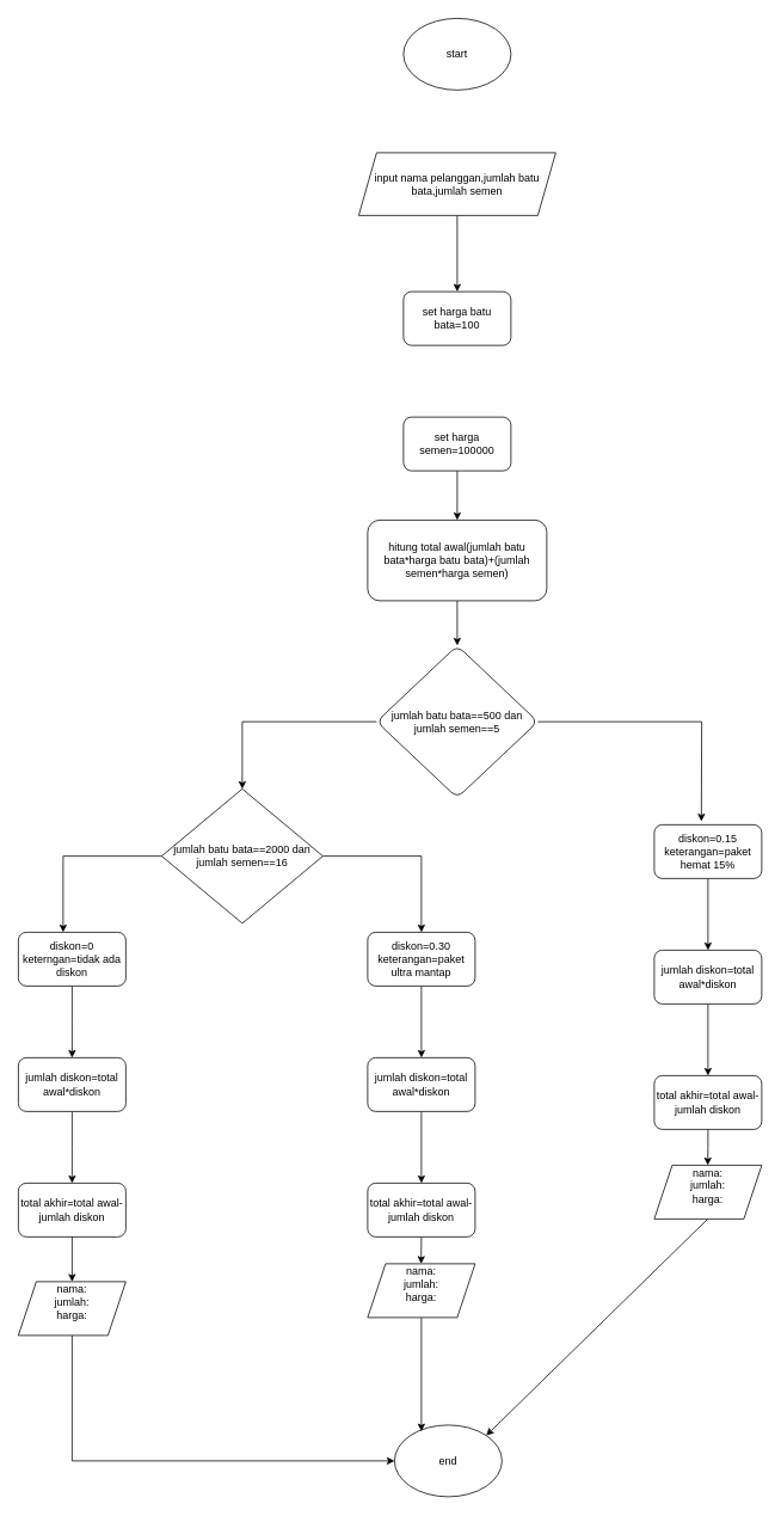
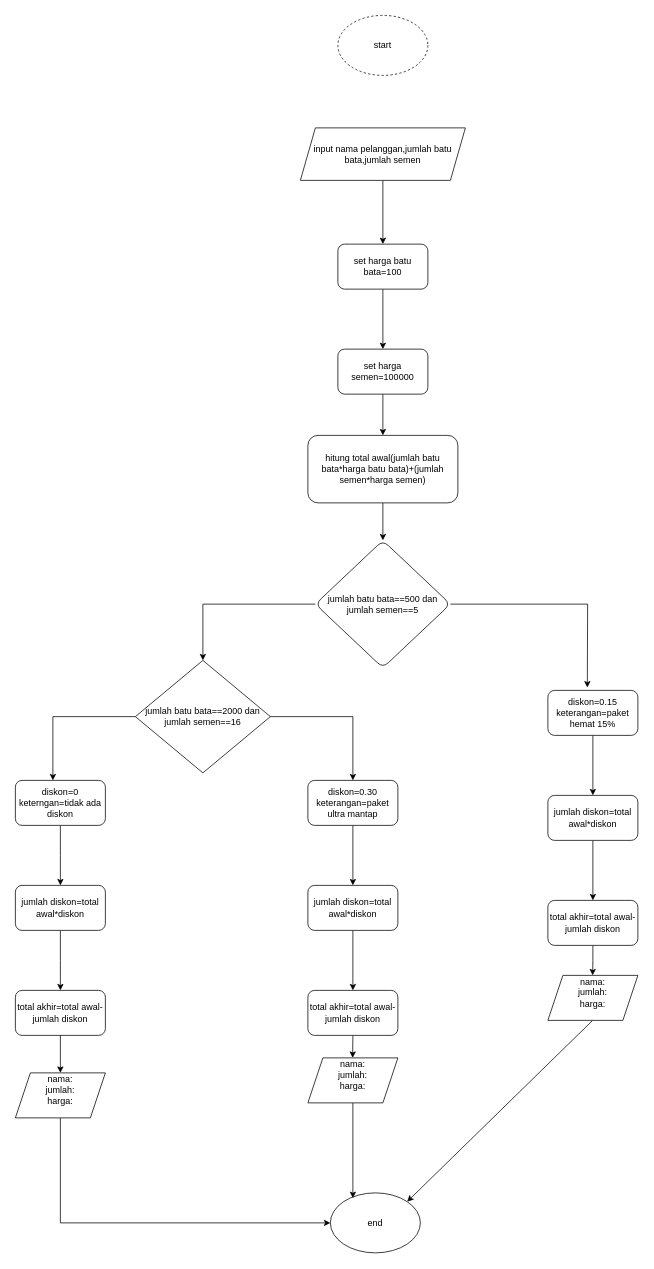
- <mxCell id="2" value="start" style="ellipse;whiteSpace=wrap;html=1;strokeColor=#000000;" vertex="1" parent="1"><mxGeometry x="450" y="20" width="120" height="80" as="geometry" /></mxCell>
+ <mxCell id="2" value="start" style="ellipse;whiteSpace=wrap;html=1;strokeColor=#000000;dashed=1;" vertex="1" parent="1"><mxGeometry x="450" y="20" width="120" height="80" as="geometry" /></mxCell>
+ <mxCell id="5" value="" style="edgeStyle=orthogonalEdgeStyle;rounded=0;orthogonalLoop=1;jettySize=auto;html=1;" edge="1" parent="1" source="6" target="8"><mxGeometry relative="1" as="geometry" /></mxCell>
